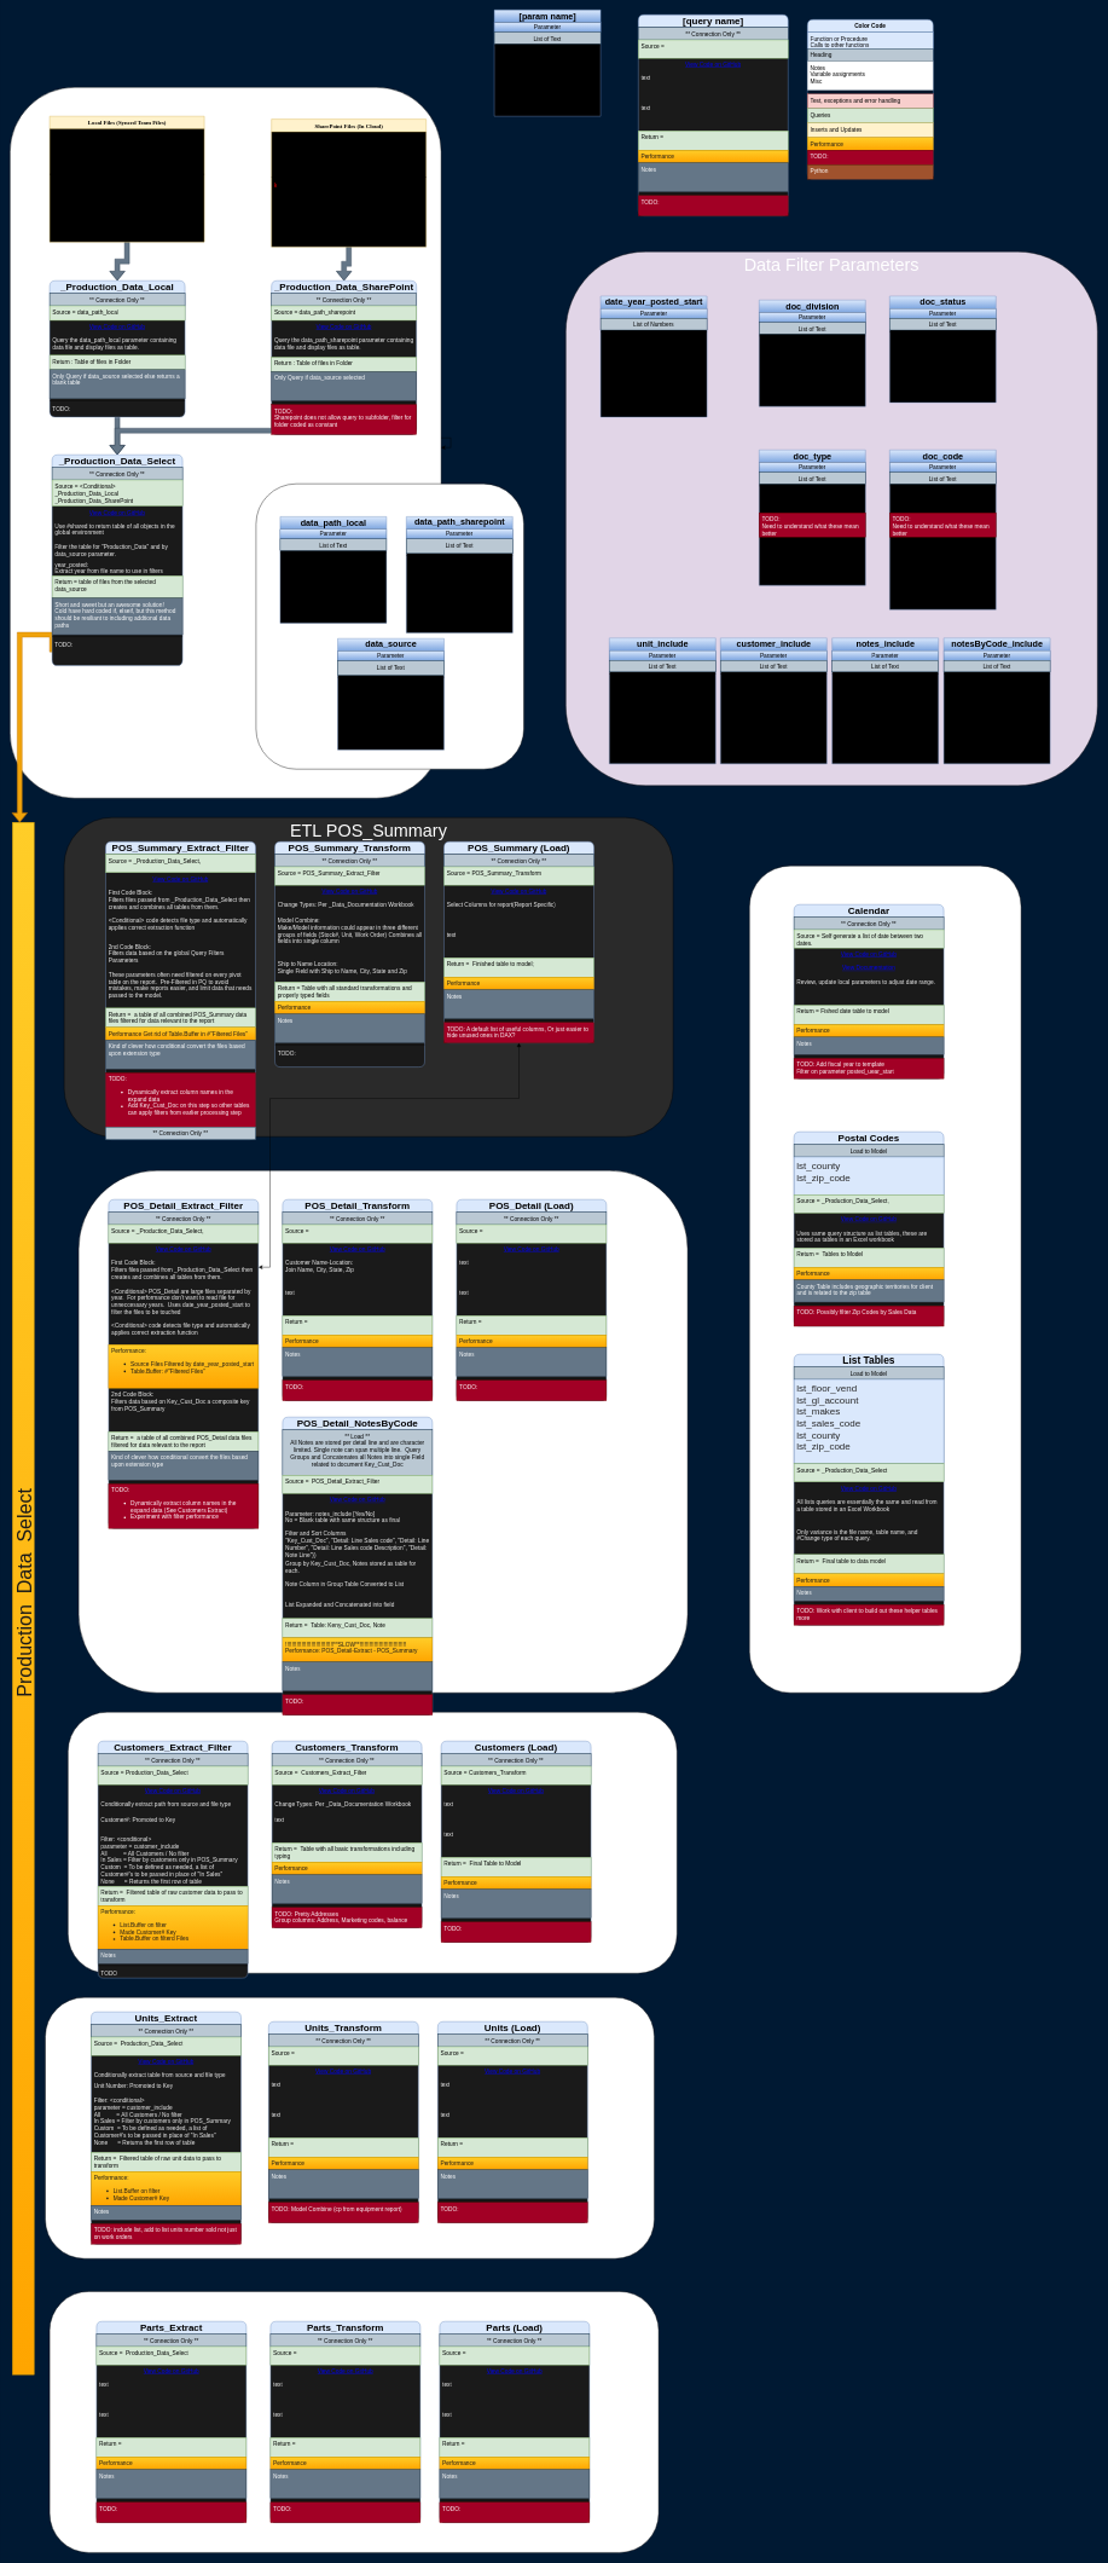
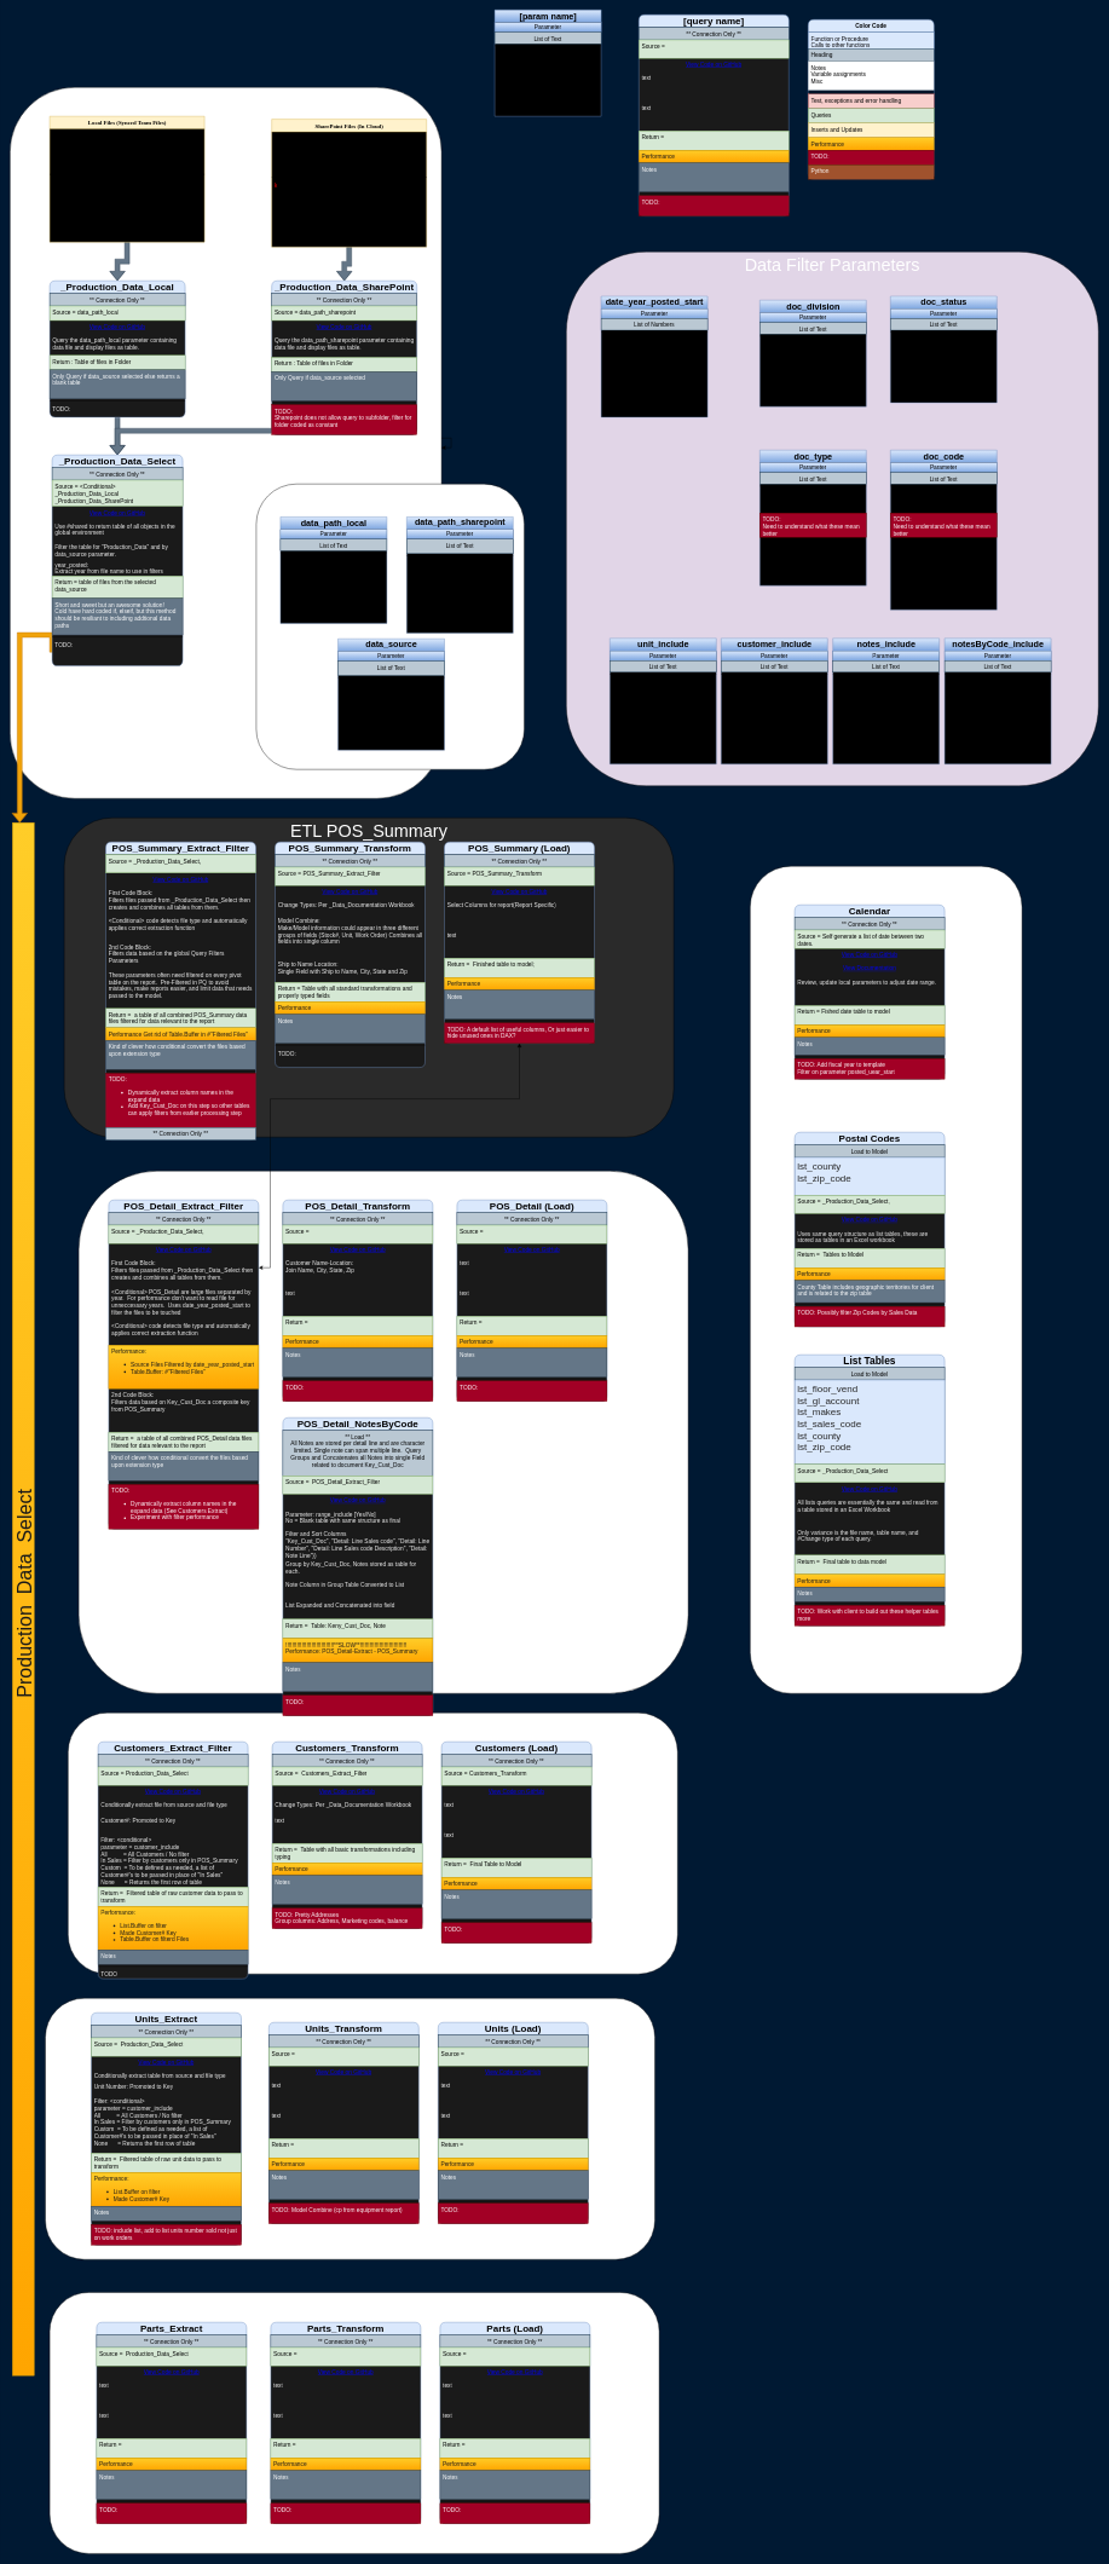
- <mxCell id="354" value="Parameter: notes_include [Yes/No]&#10;No = Blank table with same structure as final" style="text;strokeColor=none;fillColor=none;align=left;verticalAlign=top;spacingLeft=4;spacingRight=4;overflow=hidden;rotatable=0;points=[[0,0.5],[1,0.5]];portConstraint=eastwest;whiteSpace=wrap;fontColor=#f0f0f0;" vertex="1" parent="350"><mxGeometry y="186" width="310" height="42" as="geometry" /></mxCell>
+ <mxCell id="354" value="Parameter: range_include [Yes/No]&#10;No = Blank table with same structure as final" style="text;strokeColor=none;fillColor=none;align=left;verticalAlign=top;spacingLeft=4;spacingRight=4;overflow=hidden;rotatable=0;points=[[0,0.5],[1,0.5]];portConstraint=eastwest;whiteSpace=wrap;fontColor=#f0f0f0;" vertex="1" parent="350"><mxGeometry y="186" width="310" height="42" as="geometry" /></mxCell>
- <mxCell id="253" value="Conditionally extract path from source and file type" style="text;strokeColor=none;fillColor=none;align=left;verticalAlign=top;spacingLeft=4;spacingRight=4;overflow=hidden;rotatable=0;points=[[0,0.5],[1,0.5]];portConstraint=eastwest;whiteSpace=wrap;fontColor=#f0f0f0;" parent="249" vertex="1"><mxGeometry y="118" width="310" height="32" as="geometry" /></mxCell>
+ <mxCell id="253" value="Conditionally extract file from source and file type" style="text;strokeColor=none;fillColor=none;align=left;verticalAlign=top;spacingLeft=4;spacingRight=4;overflow=hidden;rotatable=0;points=[[0,0.5],[1,0.5]];portConstraint=eastwest;whiteSpace=wrap;fontColor=#f0f0f0;" parent="249" vertex="1"><mxGeometry y="118" width="310" height="32" as="geometry" /></mxCell>
